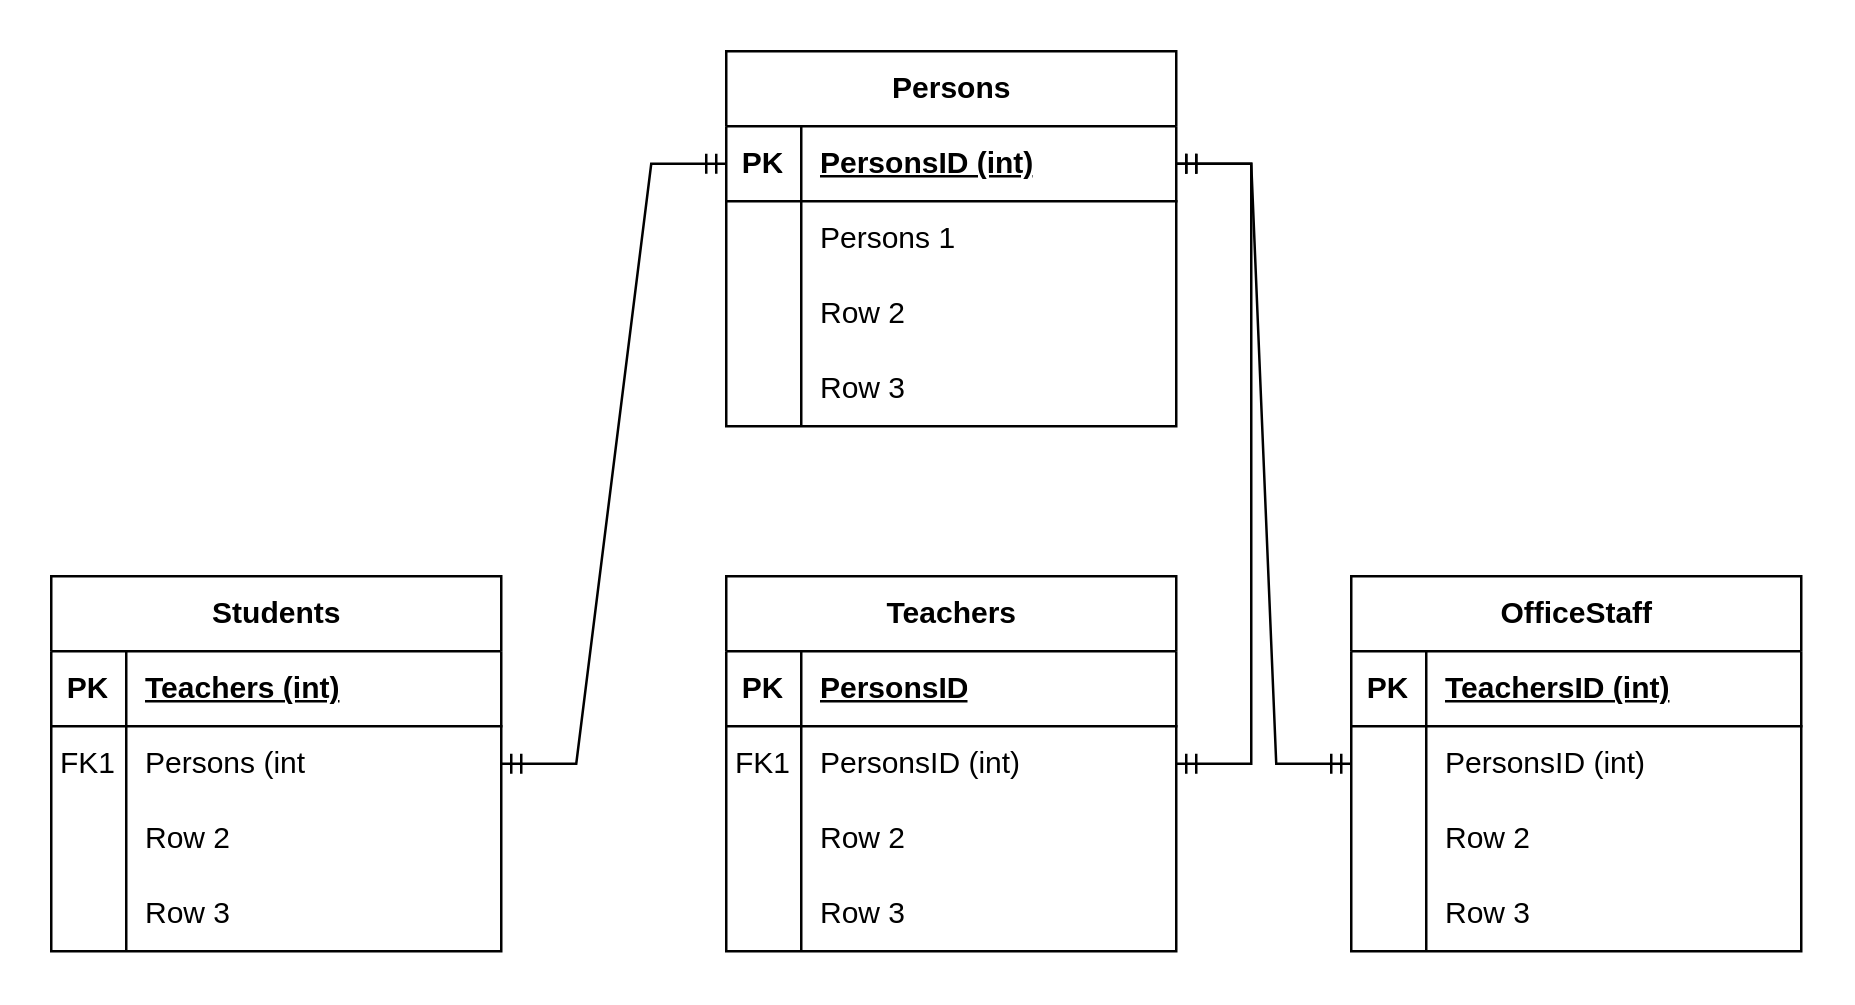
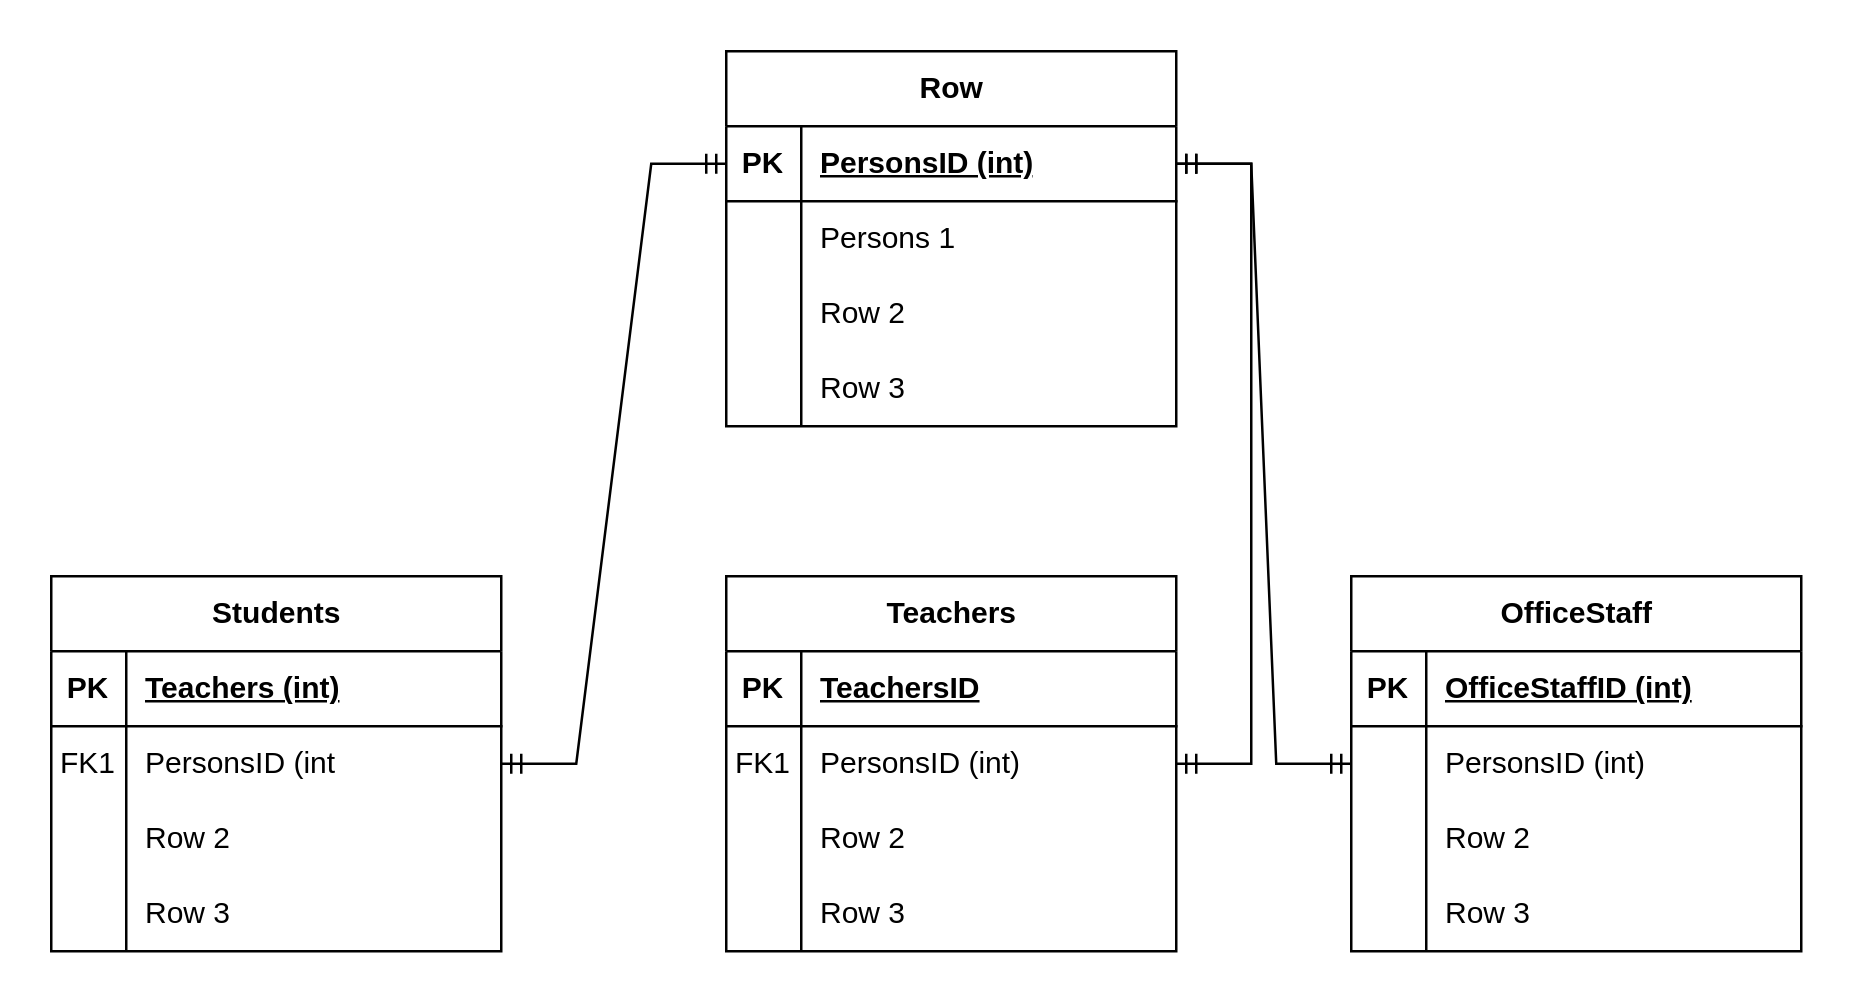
- <mxCell id="2" value="Persons" style="shape=table;startSize=30;container=1;collapsible=1;childLayout=tableLayout;fixedRows=1;rowLines=0;fontStyle=1;align=center;resizeLast=1;html=1;" vertex="1" parent="1"><mxGeometry x="290" y="20" width="180" height="150" as="geometry" /></mxCell>
+ <mxCell id="2" value="Row" style="shape=table;startSize=30;container=1;collapsible=1;childLayout=tableLayout;fixedRows=1;rowLines=0;fontStyle=1;align=center;resizeLast=1;html=1;" vertex="1" parent="1"><mxGeometry x="290" y="20" width="180" height="150" as="geometry" /></mxCell>
- <mxCell id="31" value="PersonsID" style="shape=partialRectangle;connectable=0;fillColor=none;top=0;left=0;bottom=0;right=0;align=left;spacingLeft=6;fontStyle=5;overflow=hidden;whiteSpace=wrap;html=1;" vertex="1" parent="29"><mxGeometry x="30" width="150" height="30" as="geometry"><mxRectangle width="150" height="30" as="alternateBounds" /></mxGeometry></mxCell>
+ <mxCell id="31" value="TeachersID" style="shape=partialRectangle;connectable=0;fillColor=none;top=0;left=0;bottom=0;right=0;align=left;spacingLeft=6;fontStyle=5;overflow=hidden;whiteSpace=wrap;html=1;" vertex="1" parent="29"><mxGeometry x="30" width="150" height="30" as="geometry"><mxRectangle width="150" height="30" as="alternateBounds" /></mxGeometry></mxCell>
- <mxCell id="44" value="TeachersID (int)" style="shape=partialRectangle;connectable=0;fillColor=none;top=0;left=0;bottom=0;right=0;align=left;spacingLeft=6;fontStyle=5;overflow=hidden;whiteSpace=wrap;html=1;" vertex="1" parent="42"><mxGeometry x="30" width="150" height="30" as="geometry"><mxRectangle width="150" height="30" as="alternateBounds" /></mxGeometry></mxCell>
+ <mxCell id="44" value="OfficeStaffID (int)" style="shape=partialRectangle;connectable=0;fillColor=none;top=0;left=0;bottom=0;right=0;align=left;spacingLeft=6;fontStyle=5;overflow=hidden;whiteSpace=wrap;html=1;" vertex="1" parent="42"><mxGeometry x="30" width="150" height="30" as="geometry"><mxRectangle width="150" height="30" as="alternateBounds" /></mxGeometry></mxCell>
- <mxCell id="21" value="Persons (int" style="shape=partialRectangle;connectable=0;fillColor=none;top=0;left=0;bottom=0;right=0;align=left;spacingLeft=6;overflow=hidden;whiteSpace=wrap;html=1;" vertex="1" parent="19"><mxGeometry x="30" width="150" height="30" as="geometry"><mxRectangle width="150" height="30" as="alternateBounds" /></mxGeometry></mxCell>
+ <mxCell id="21" value="PersonsID (int" style="shape=partialRectangle;connectable=0;fillColor=none;top=0;left=0;bottom=0;right=0;align=left;spacingLeft=6;overflow=hidden;whiteSpace=wrap;html=1;" vertex="1" parent="19"><mxGeometry x="30" width="150" height="30" as="geometry"><mxRectangle width="150" height="30" as="alternateBounds" /></mxGeometry></mxCell>
